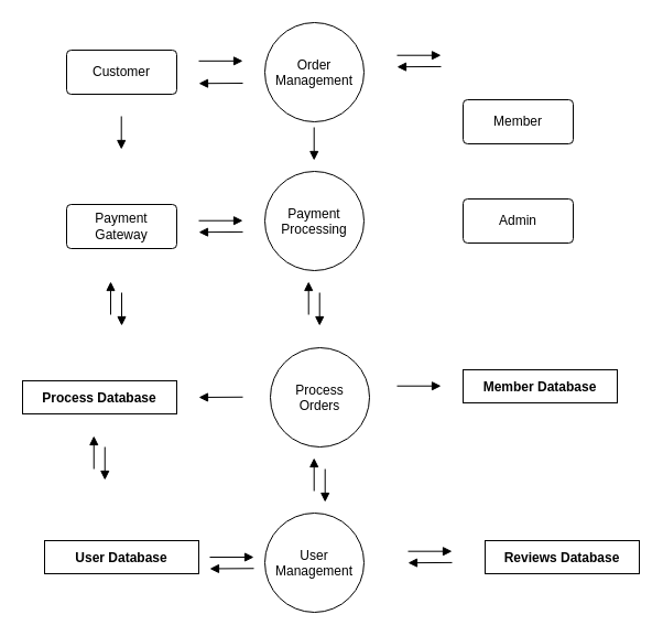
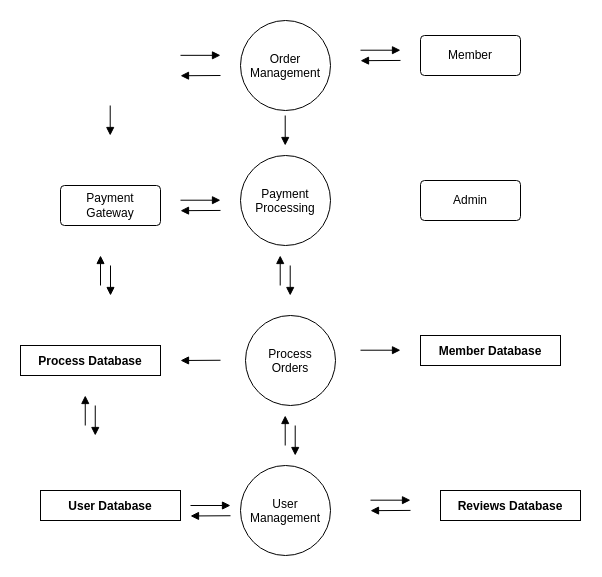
- <mxCell id="2" value="Customer" style="rounded=1;arcSize=10;whiteSpace=wrap;html=1;align=center;" vertex="1" parent="1"><mxGeometry x="60" y="45" width="100" height="40" as="geometry" /></mxCell>
- <mxCell id="3" value="Member" style="rounded=1;arcSize=10;whiteSpace=wrap;html=1;align=center;" vertex="1" parent="1"><mxGeometry x="420" y="90" width="100" height="40" as="geometry" /></mxCell>
+ <mxCell id="3" value="Member" style="rounded=1;arcSize=10;whiteSpace=wrap;html=1;align=center;" vertex="1" parent="1"><mxGeometry x="420" y="35" width="100" height="40" as="geometry" /></mxCell>
